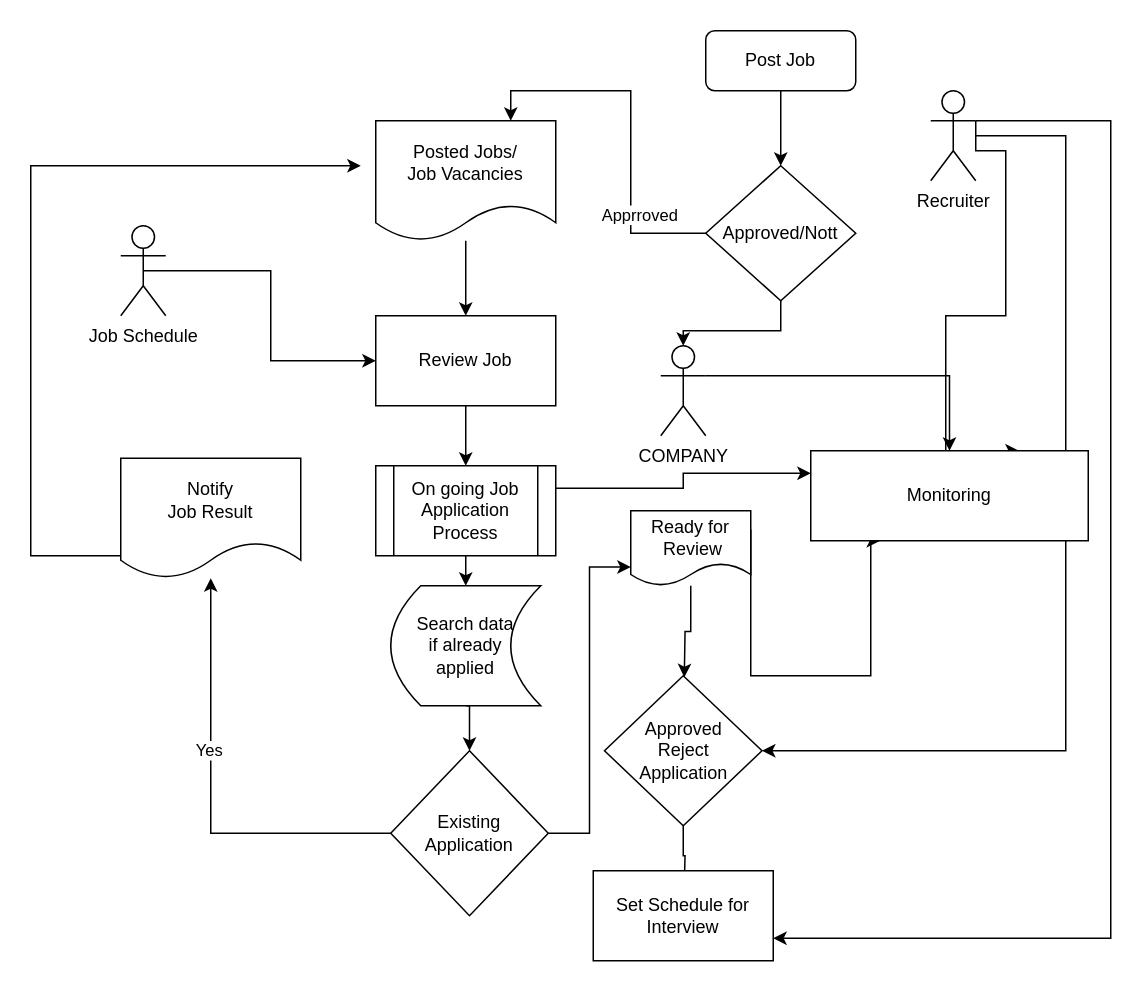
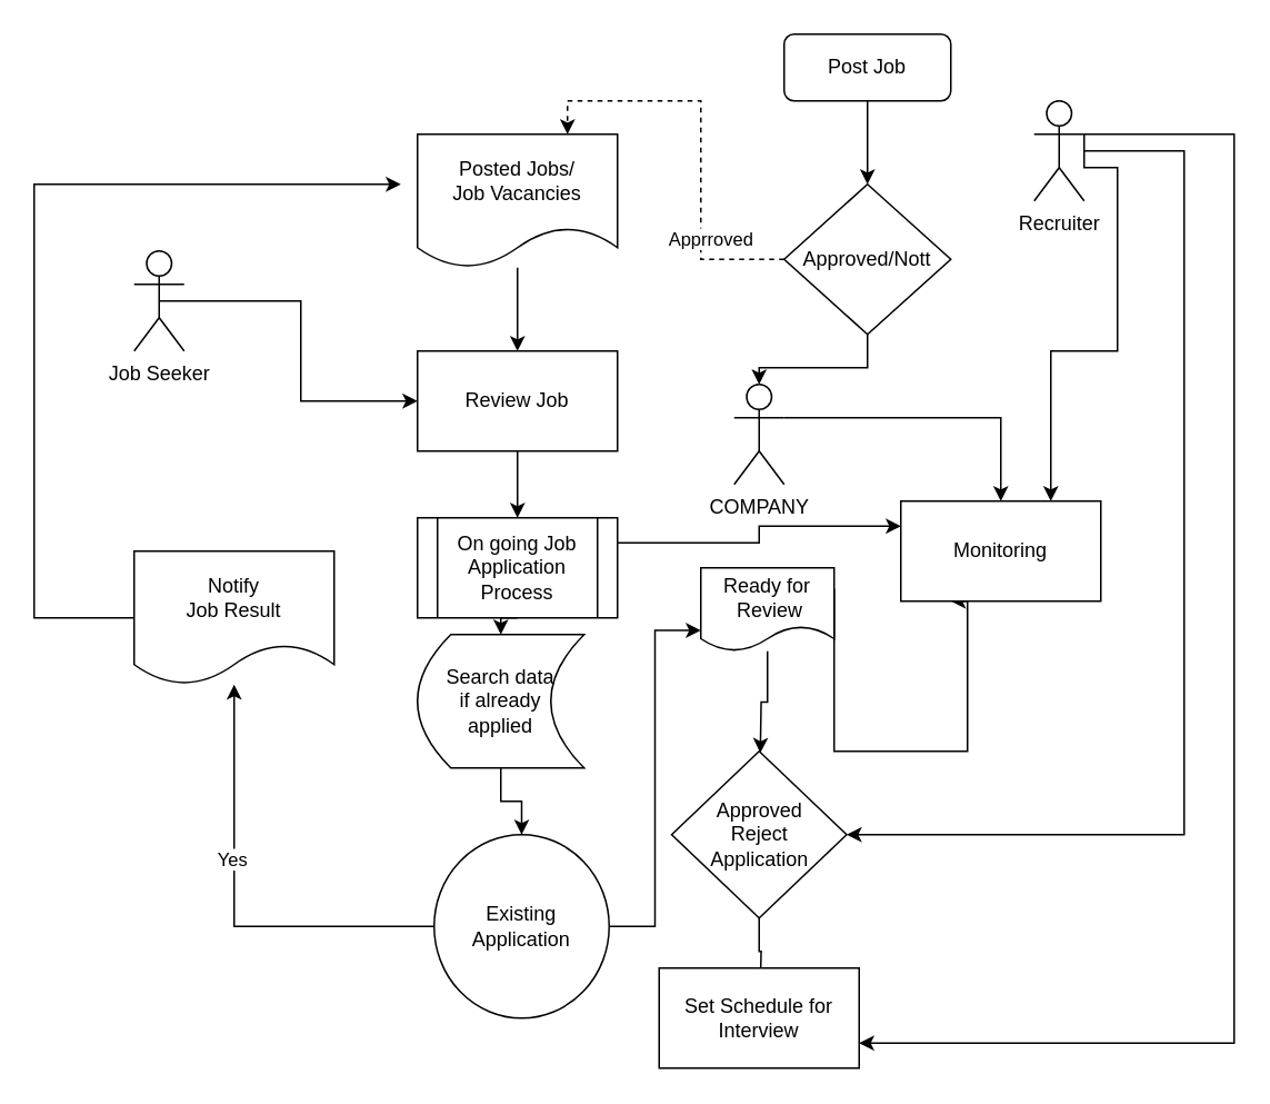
- <mxCell id="15" style="edgeStyle=orthogonalEdgeStyle;rounded=0;orthogonalLoop=1;jettySize=auto;html=1;exitX=0;exitY=0.5;exitDx=0;exitDy=0;entryX=0.75;entryY=0;entryDx=0;entryDy=0;" edge="1" parent="1" source="17" target="9"><mxGeometry relative="1" as="geometry" /></mxCell>
+ <mxCell id="15" style="edgeStyle=orthogonalEdgeStyle;rounded=0;orthogonalLoop=1;jettySize=auto;html=1;exitX=0;exitY=0.5;exitDx=0;exitDy=0;entryX=0.75;entryY=0;entryDx=0;entryDy=0;dashed=1;" edge="1" parent="1" source="17" target="9"><mxGeometry relative="1" as="geometry" /></mxCell>
- <mxCell id="7" value="Job Schedule" style="shape=umlActor;verticalLabelPosition=bottom;verticalAlign=top;html=1;outlineConnect=0;" vertex="1" parent="1"><mxGeometry x="80" y="150" width="30" height="60" as="geometry" /></mxCell>
+ <mxCell id="7" value="Job Seeker" style="shape=umlActor;verticalLabelPosition=bottom;verticalAlign=top;html=1;outlineConnect=0;" vertex="1" parent="1"><mxGeometry x="80" y="150" width="30" height="60" as="geometry" /></mxCell>
- <mxCell id="36" value="Monitoring" style="rounded=0;whiteSpace=wrap;html=1;" vertex="1" parent="1"><mxGeometry x="540" y="300" width="185" height="60" as="geometry" /></mxCell>
+ <mxCell id="36" value="Monitoring" style="rounded=0;whiteSpace=wrap;html=1;" vertex="1" parent="1"><mxGeometry x="540" y="300" width="120" height="60" as="geometry" /></mxCell>
- <mxCell id="30" value="Notify&lt;br&gt;Job Result" style="shape=document;whiteSpace=wrap;html=1;boundedLbl=1;" vertex="1" parent="1"><mxGeometry x="80" y="305" width="120" height="80" as="geometry" /></mxCell>
+ <mxCell id="30" value="Notify&lt;br&gt;Job Result" style="shape=document;whiteSpace=wrap;html=1;boundedLbl=1;" vertex="1" parent="1"><mxGeometry x="80" y="330" width="120" height="80" as="geometry" /></mxCell>
- <mxCell id="24" value="Search data&lt;br&gt;if already&lt;br&gt;applied" style="shape=dataStorage;whiteSpace=wrap;html=1;fixedSize=1;" vertex="1" parent="1"><mxGeometry x="260" y="390" width="100" height="80" as="geometry" /></mxCell>
+ <mxCell id="24" value="Search data&lt;br&gt;if already&lt;br&gt;applied" style="shape=dataStorage;whiteSpace=wrap;html=1;fixedSize=1;" vertex="1" parent="1"><mxGeometry x="250" y="380" width="100" height="80" as="geometry" /></mxCell>
- <mxCell id="28" value="Existing Application" style="rhombus;whiteSpace=wrap;html=1;" vertex="1" parent="1"><mxGeometry x="260" y="500" width="105" height="110" as="geometry" /></mxCell>
+ <mxCell id="28" value="Existing Application" style="ellipse;whiteSpace=wrap;html=1;" vertex="1" parent="1"><mxGeometry x="260" y="500" width="105" height="110" as="geometry" /></mxCell>
